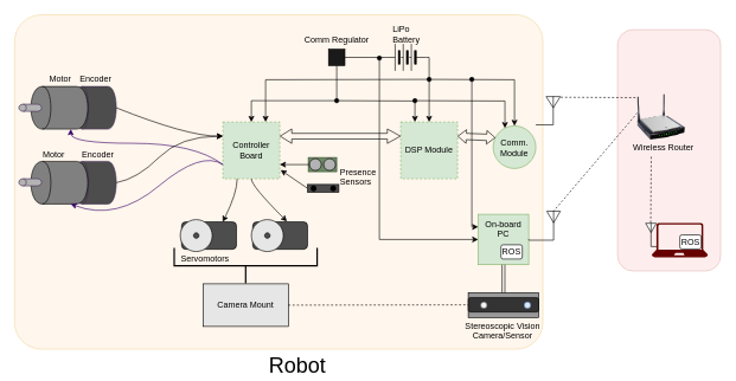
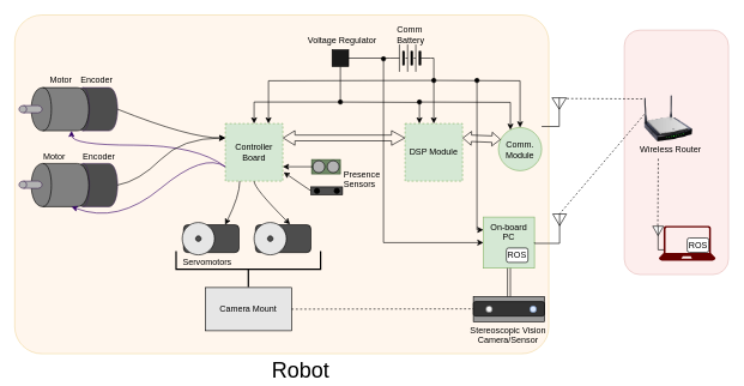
- <mxCell id="67" value="LiPo&lt;br&gt;Battery" style="text;html=1;resizable=0;points=[];autosize=1;align=left;verticalAlign=top;spacingTop=-4;" parent="1" vertex="1"><mxGeometry x="550" y="31" width="50" height="30" as="geometry" /></mxCell>
+ <mxCell id="67" value="Comm&lt;br&gt;Battery" style="text;html=1;resizable=0;points=[];autosize=1;align=left;verticalAlign=top;spacingTop=-4;" parent="1" vertex="1"><mxGeometry x="550" y="31" width="50" height="30" as="geometry" /></mxCell>
- <mxCell id="66" value="Comm Regulator" style="text;html=1;resizable=0;points=[];autosize=1;align=left;verticalAlign=top;spacingTop=-4;" parent="1" vertex="1"><mxGeometry x="426" y="46" width="110" height="20" as="geometry" /></mxCell>
+ <mxCell id="66" value="Voltage Regulator" style="text;html=1;resizable=0;points=[];autosize=1;align=left;verticalAlign=top;spacingTop=-4;" parent="1" vertex="1"><mxGeometry x="426" y="46" width="110" height="20" as="geometry" /></mxCell>
